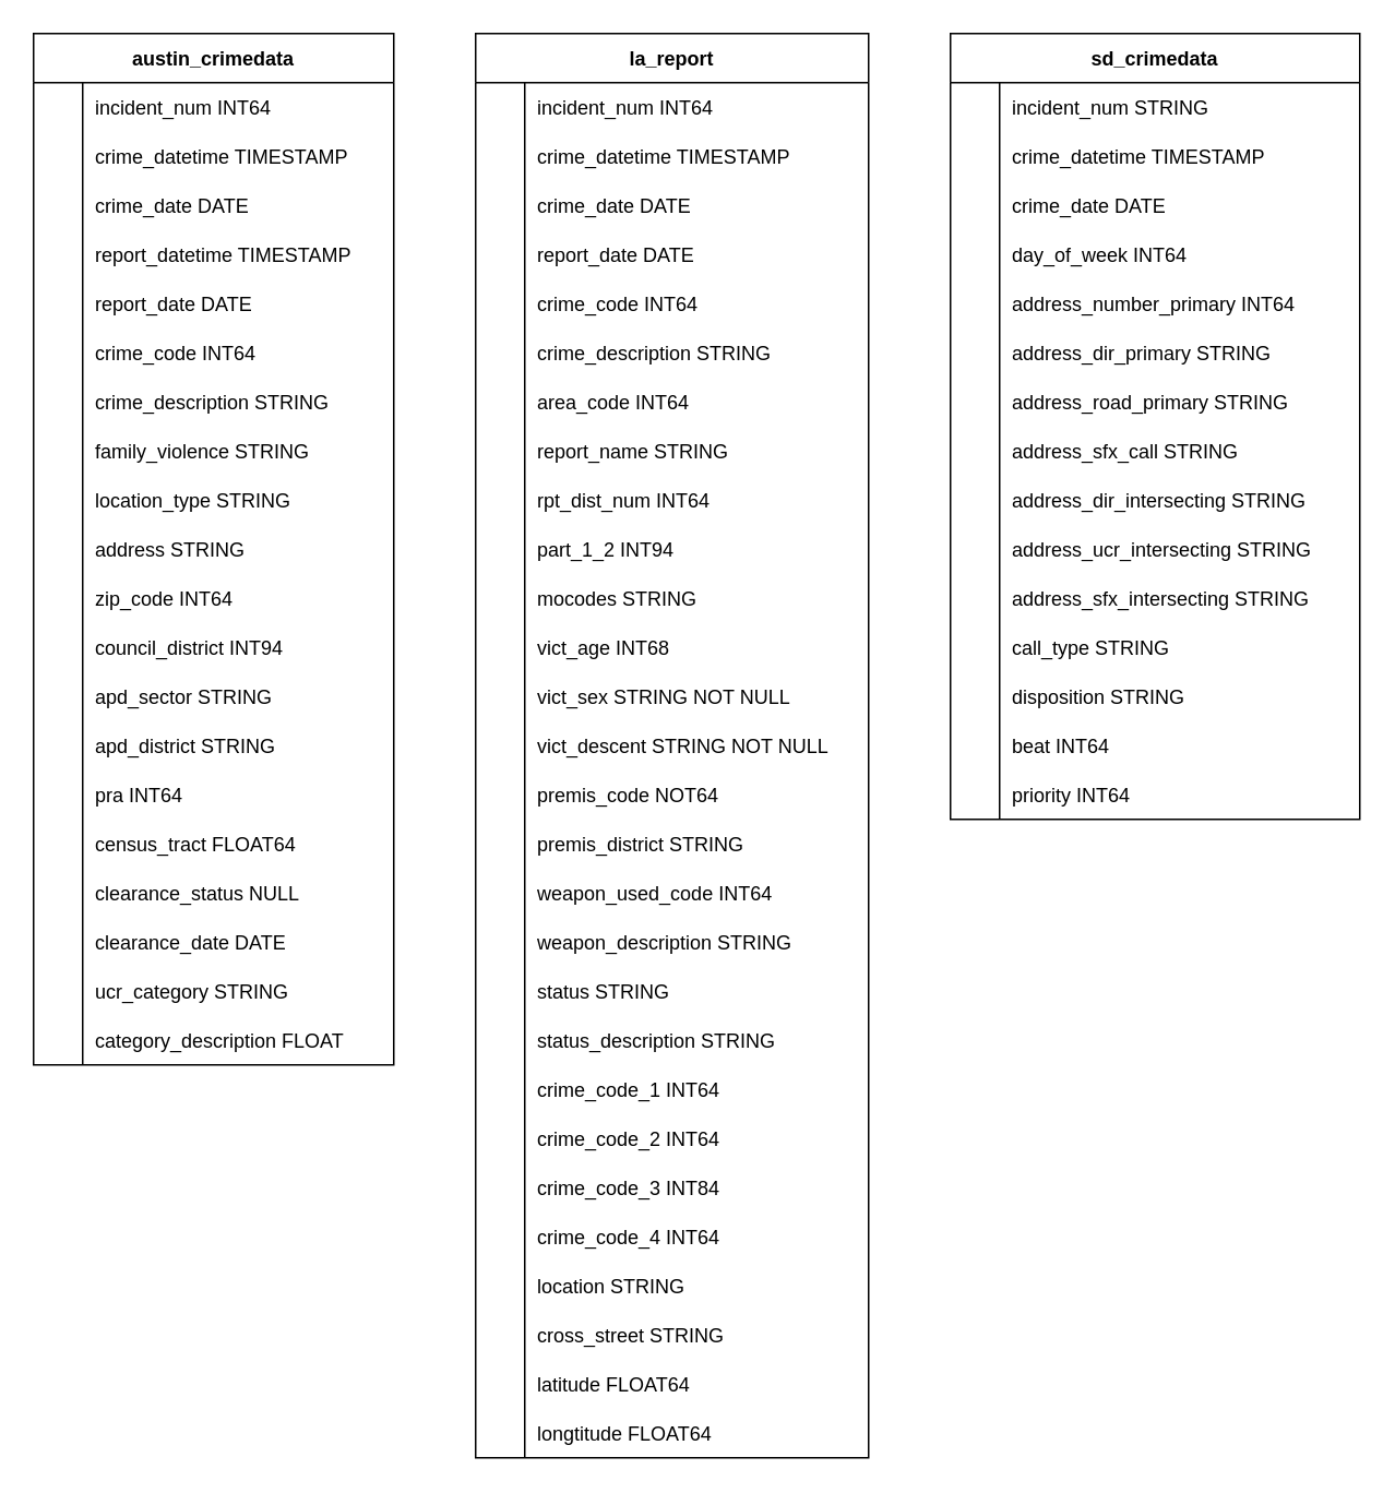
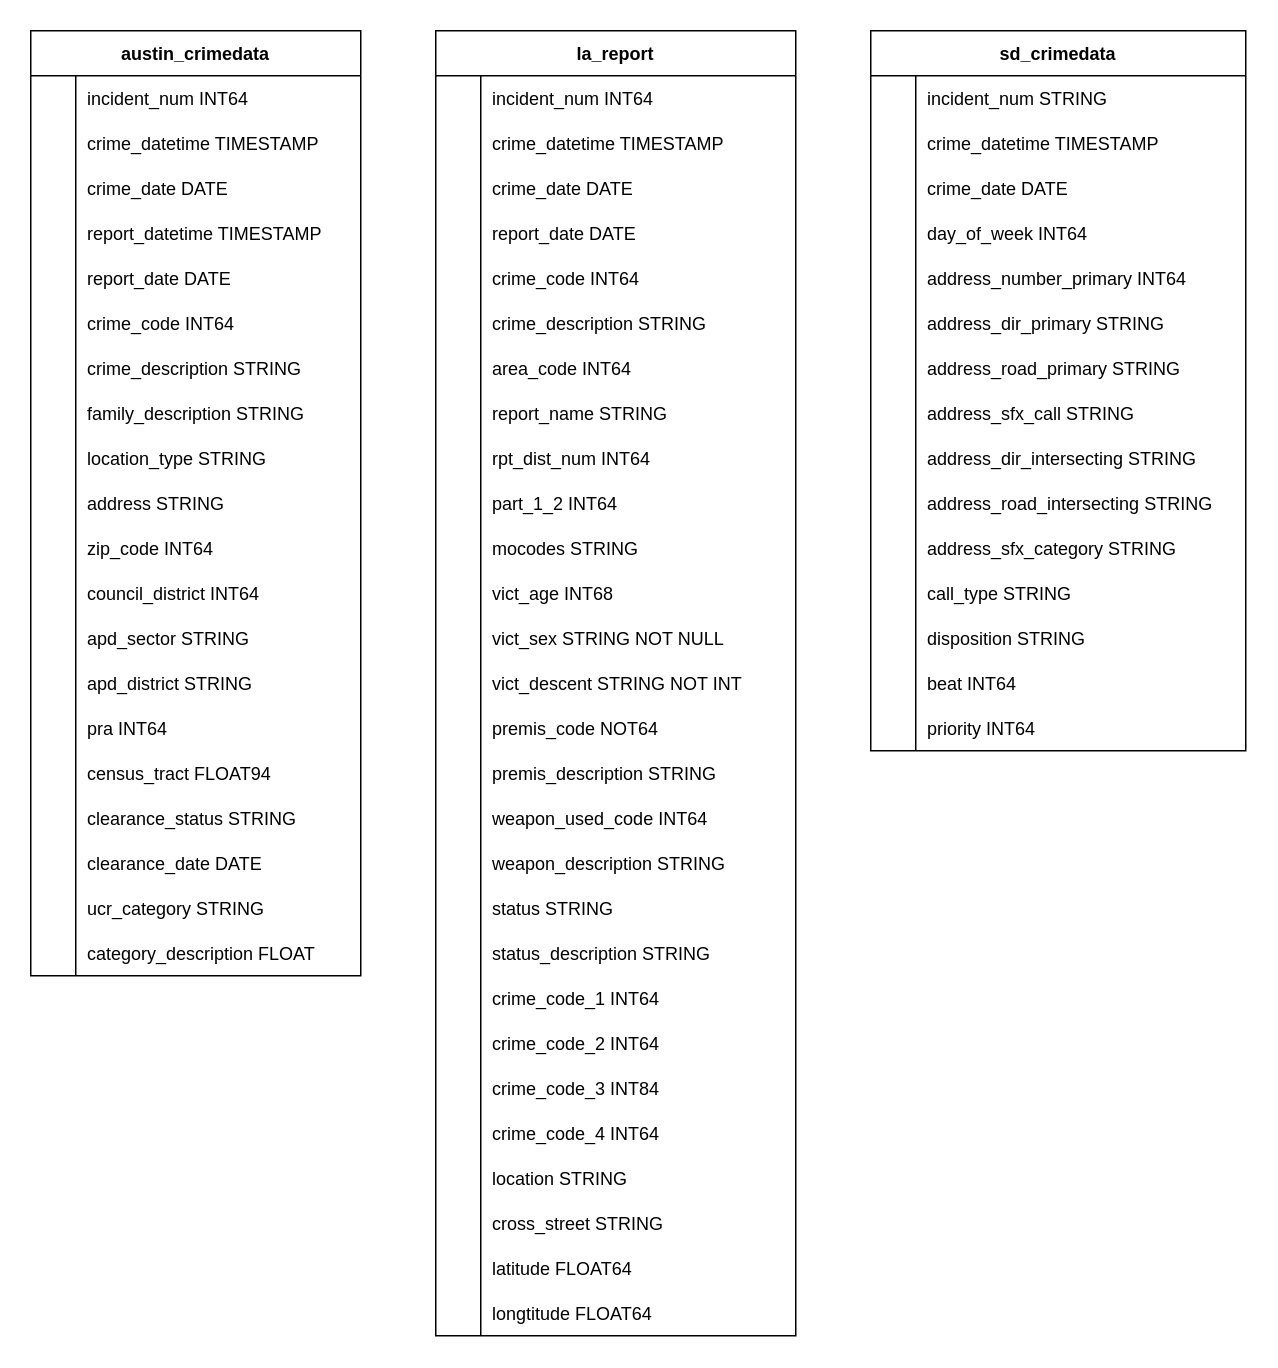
- <mxCell id="26" value="family_violence STRING" style="shape=partialRectangle;overflow=hidden;connectable=0;fillColor=none;align=left;strokeColor=inherit;top=0;left=0;bottom=0;right=0;spacingLeft=6;" vertex="1" parent="24"><mxGeometry x="30" width="190" height="30" as="geometry"><mxRectangle width="190" height="30" as="alternateBounds" /></mxGeometry></mxCell>
+ <mxCell id="26" value="family_description STRING" style="shape=partialRectangle;overflow=hidden;connectable=0;fillColor=none;align=left;strokeColor=inherit;top=0;left=0;bottom=0;right=0;spacingLeft=6;" vertex="1" parent="24"><mxGeometry x="30" width="190" height="30" as="geometry"><mxRectangle width="190" height="30" as="alternateBounds" /></mxGeometry></mxCell>
- <mxCell id="93" value="part_1_2 INT94" style="shape=partialRectangle;overflow=hidden;connectable=0;fillColor=none;align=left;strokeColor=inherit;top=0;left=0;bottom=0;right=0;spacingLeft=6;" vertex="1" parent="91"><mxGeometry x="30" width="210" height="30" as="geometry"><mxRectangle width="210" height="30" as="alternateBounds" /></mxGeometry></mxCell>
+ <mxCell id="93" value="part_1_2 INT64" style="shape=partialRectangle;overflow=hidden;connectable=0;fillColor=none;align=left;strokeColor=inherit;top=0;left=0;bottom=0;right=0;spacingLeft=6;" vertex="1" parent="91"><mxGeometry x="30" width="210" height="30" as="geometry"><mxRectangle width="210" height="30" as="alternateBounds" /></mxGeometry></mxCell>
- <mxCell id="178" value="address_ucr_intersecting STRING" style="shape=partialRectangle;overflow=hidden;connectable=0;fillColor=none;align=left;strokeColor=inherit;top=0;left=0;bottom=0;right=0;spacingLeft=6;" vertex="1" parent="176"><mxGeometry x="30" width="220" height="30" as="geometry"><mxRectangle width="220" height="30" as="alternateBounds" /></mxGeometry></mxCell>
+ <mxCell id="178" value="address_road_intersecting STRING" style="shape=partialRectangle;overflow=hidden;connectable=0;fillColor=none;align=left;strokeColor=inherit;top=0;left=0;bottom=0;right=0;spacingLeft=6;" vertex="1" parent="176"><mxGeometry x="30" width="220" height="30" as="geometry"><mxRectangle width="220" height="30" as="alternateBounds" /></mxGeometry></mxCell>
- <mxCell id="181" value="address_sfx_intersecting STRING" style="shape=partialRectangle;overflow=hidden;connectable=0;fillColor=none;align=left;strokeColor=inherit;top=0;left=0;bottom=0;right=0;spacingLeft=6;" vertex="1" parent="179"><mxGeometry x="30" width="220" height="30" as="geometry"><mxRectangle width="220" height="30" as="alternateBounds" /></mxGeometry></mxCell>
+ <mxCell id="181" value="address_sfx_category STRING" style="shape=partialRectangle;overflow=hidden;connectable=0;fillColor=none;align=left;strokeColor=inherit;top=0;left=0;bottom=0;right=0;spacingLeft=6;" vertex="1" parent="179"><mxGeometry x="30" width="220" height="30" as="geometry"><mxRectangle width="220" height="30" as="alternateBounds" /></mxGeometry></mxCell>
- <mxCell id="38" value="council_district INT94" style="shape=partialRectangle;overflow=hidden;connectable=0;fillColor=none;align=left;strokeColor=inherit;top=0;left=0;bottom=0;right=0;spacingLeft=6;" vertex="1" parent="36"><mxGeometry x="30" width="190" height="30" as="geometry"><mxRectangle width="190" height="30" as="alternateBounds" /></mxGeometry></mxCell>
+ <mxCell id="38" value="council_district INT64" style="shape=partialRectangle;overflow=hidden;connectable=0;fillColor=none;align=left;strokeColor=inherit;top=0;left=0;bottom=0;right=0;spacingLeft=6;" vertex="1" parent="36"><mxGeometry x="30" width="190" height="30" as="geometry"><mxRectangle width="190" height="30" as="alternateBounds" /></mxGeometry></mxCell>
- <mxCell id="105" value="vict_descent STRING NOT NULL" style="shape=partialRectangle;overflow=hidden;connectable=0;fillColor=none;align=left;strokeColor=inherit;top=0;left=0;bottom=0;right=0;spacingLeft=6;" vertex="1" parent="103"><mxGeometry x="30" width="210" height="30" as="geometry"><mxRectangle width="210" height="30" as="alternateBounds" /></mxGeometry></mxCell>
+ <mxCell id="105" value="vict_descent STRING NOT INT" style="shape=partialRectangle;overflow=hidden;connectable=0;fillColor=none;align=left;strokeColor=inherit;top=0;left=0;bottom=0;right=0;spacingLeft=6;" vertex="1" parent="103"><mxGeometry x="30" width="210" height="30" as="geometry"><mxRectangle width="210" height="30" as="alternateBounds" /></mxGeometry></mxCell>
- <mxCell id="50" value="census_tract FLOAT64" style="shape=partialRectangle;overflow=hidden;connectable=0;fillColor=none;align=left;strokeColor=inherit;top=0;left=0;bottom=0;right=0;spacingLeft=6;" vertex="1" parent="48"><mxGeometry x="30" width="190" height="30" as="geometry"><mxRectangle width="190" height="30" as="alternateBounds" /></mxGeometry></mxCell>
+ <mxCell id="50" value="census_tract FLOAT94" style="shape=partialRectangle;overflow=hidden;connectable=0;fillColor=none;align=left;strokeColor=inherit;top=0;left=0;bottom=0;right=0;spacingLeft=6;" vertex="1" parent="48"><mxGeometry x="30" width="190" height="30" as="geometry"><mxRectangle width="190" height="30" as="alternateBounds" /></mxGeometry></mxCell>
- <mxCell id="111" value="premis_district STRING" style="shape=partialRectangle;overflow=hidden;connectable=0;fillColor=none;align=left;strokeColor=inherit;top=0;left=0;bottom=0;right=0;spacingLeft=6;" vertex="1" parent="109"><mxGeometry x="30" width="210" height="30" as="geometry"><mxRectangle width="210" height="30" as="alternateBounds" /></mxGeometry></mxCell>
+ <mxCell id="111" value="premis_description STRING" style="shape=partialRectangle;overflow=hidden;connectable=0;fillColor=none;align=left;strokeColor=inherit;top=0;left=0;bottom=0;right=0;spacingLeft=6;" vertex="1" parent="109"><mxGeometry x="30" width="210" height="30" as="geometry"><mxRectangle width="210" height="30" as="alternateBounds" /></mxGeometry></mxCell>
- <mxCell id="53" value="clearance_status NULL" style="shape=partialRectangle;overflow=hidden;connectable=0;fillColor=none;align=left;strokeColor=inherit;top=0;left=0;bottom=0;right=0;spacingLeft=6;" vertex="1" parent="51"><mxGeometry x="30" width="190" height="30" as="geometry"><mxRectangle width="190" height="30" as="alternateBounds" /></mxGeometry></mxCell>
+ <mxCell id="53" value="clearance_status STRING" style="shape=partialRectangle;overflow=hidden;connectable=0;fillColor=none;align=left;strokeColor=inherit;top=0;left=0;bottom=0;right=0;spacingLeft=6;" vertex="1" parent="51"><mxGeometry x="30" width="190" height="30" as="geometry"><mxRectangle width="190" height="30" as="alternateBounds" /></mxGeometry></mxCell>
